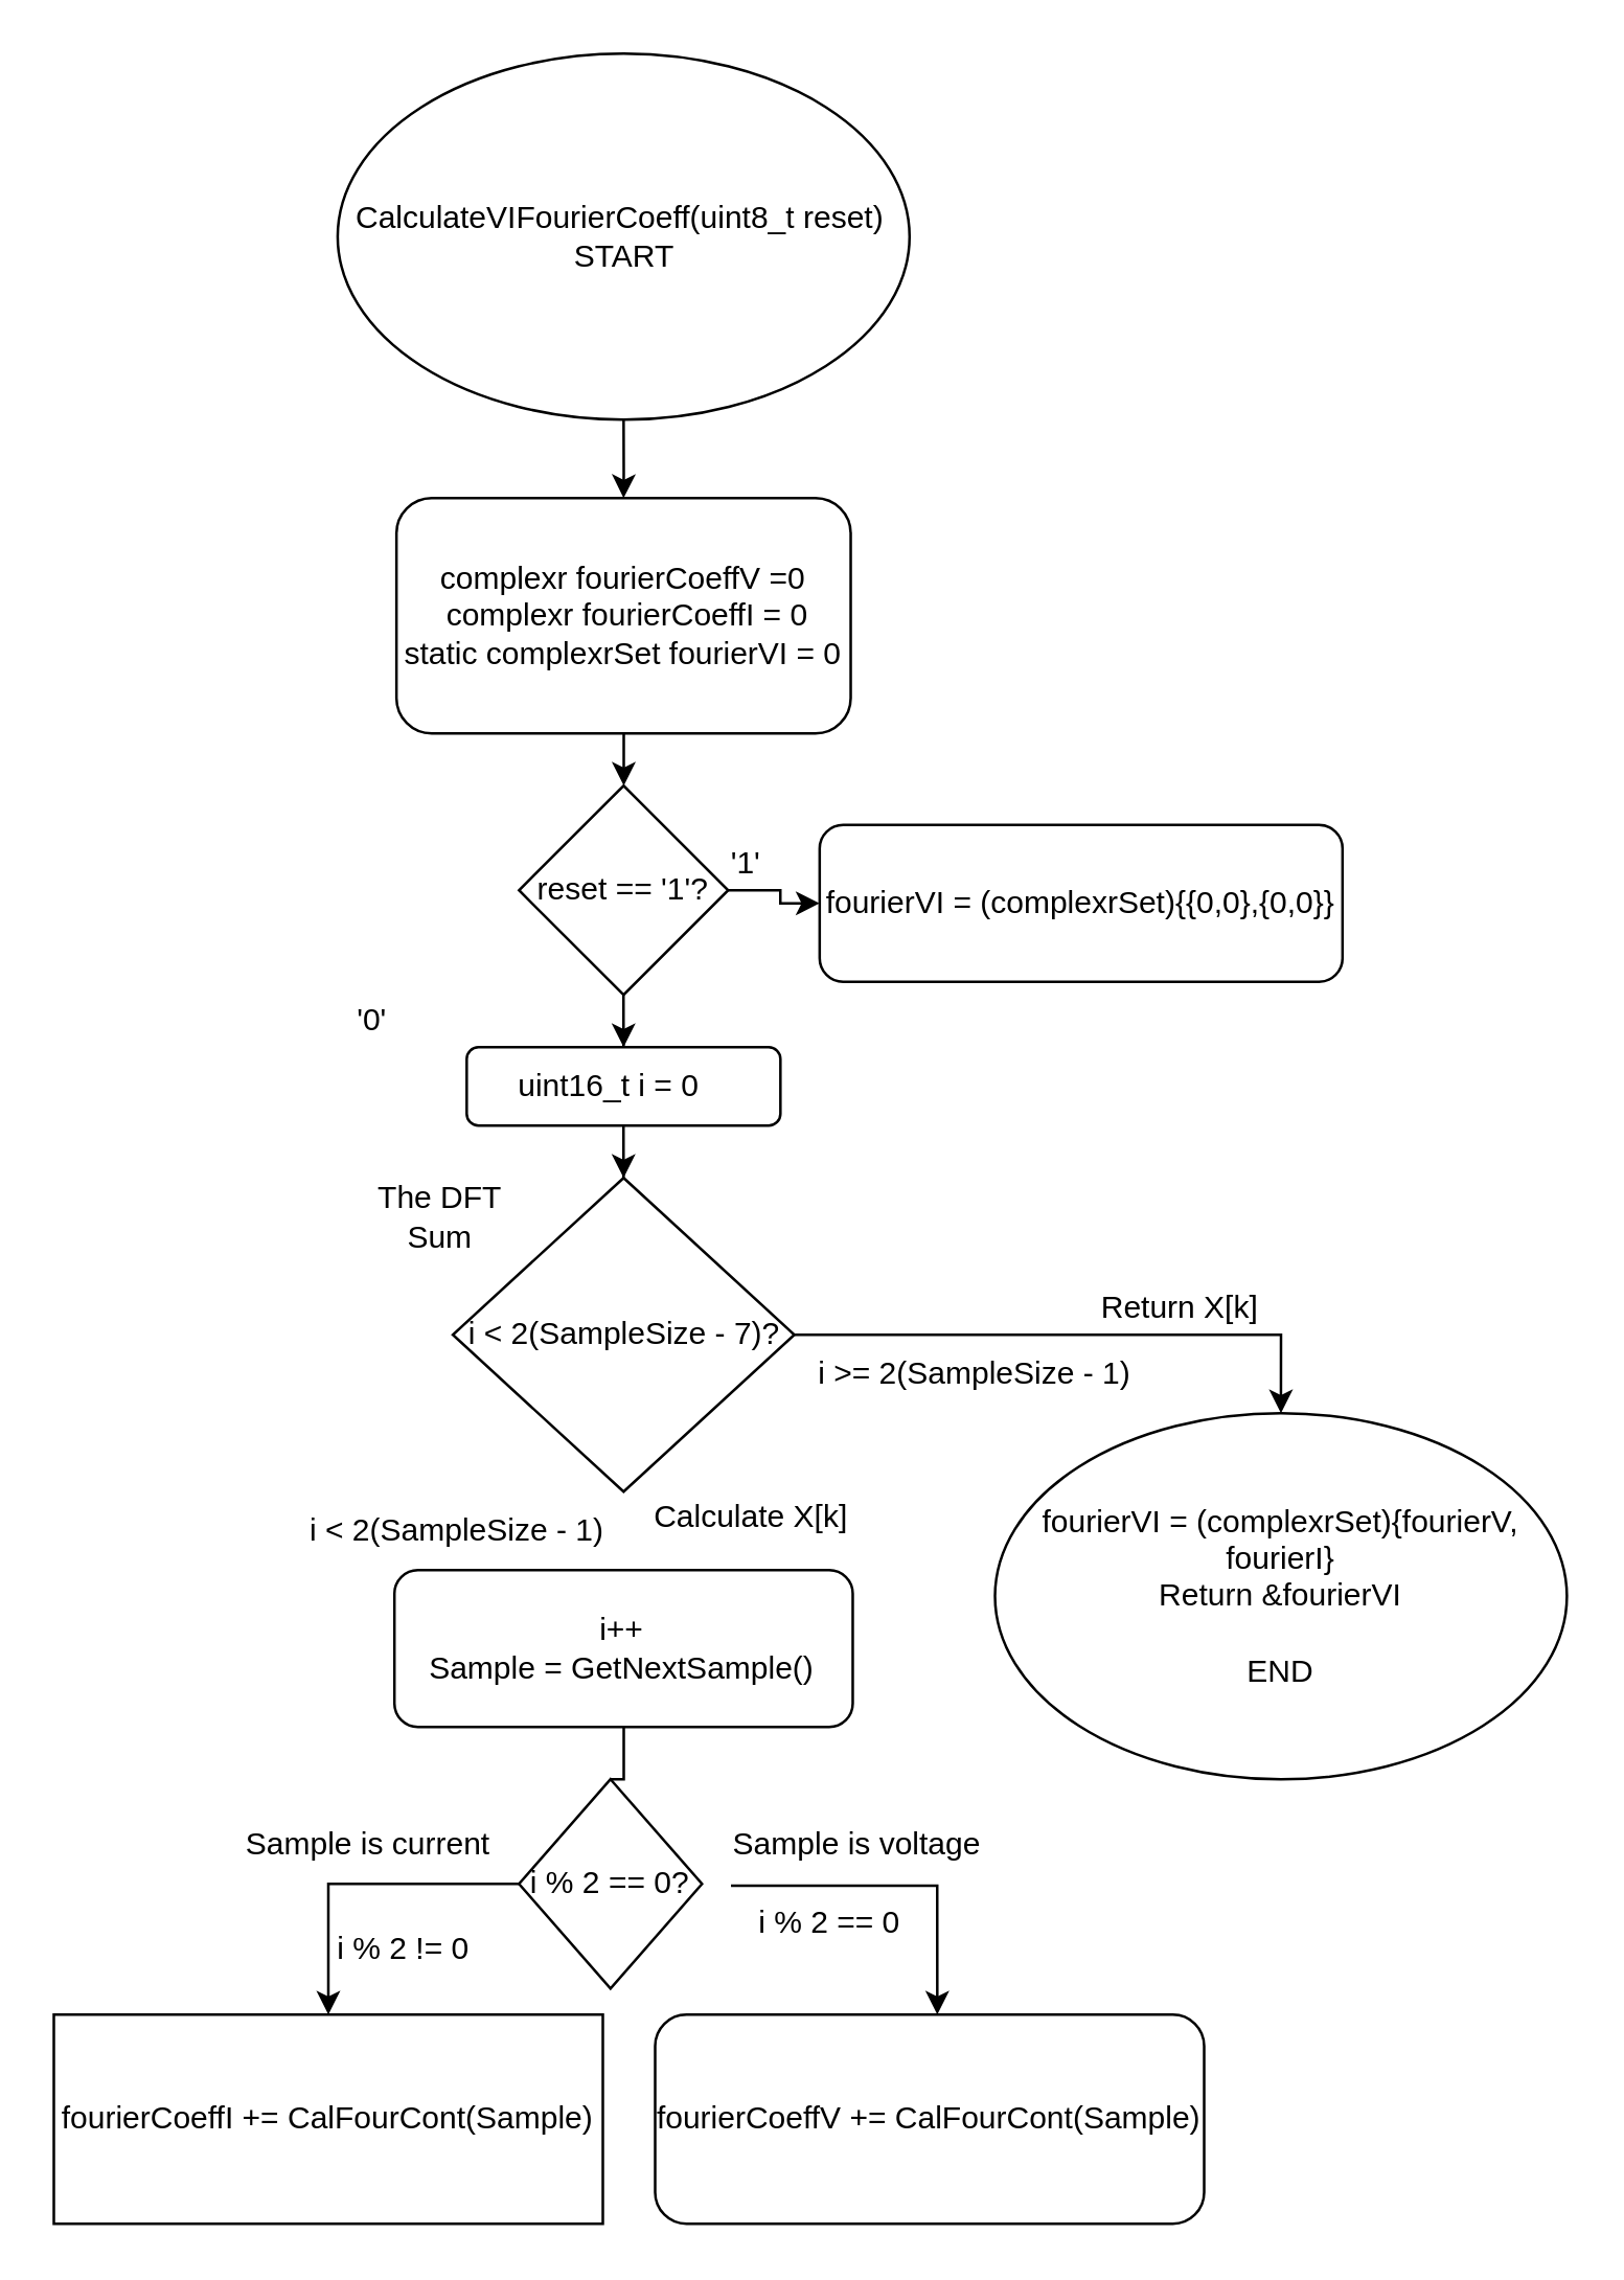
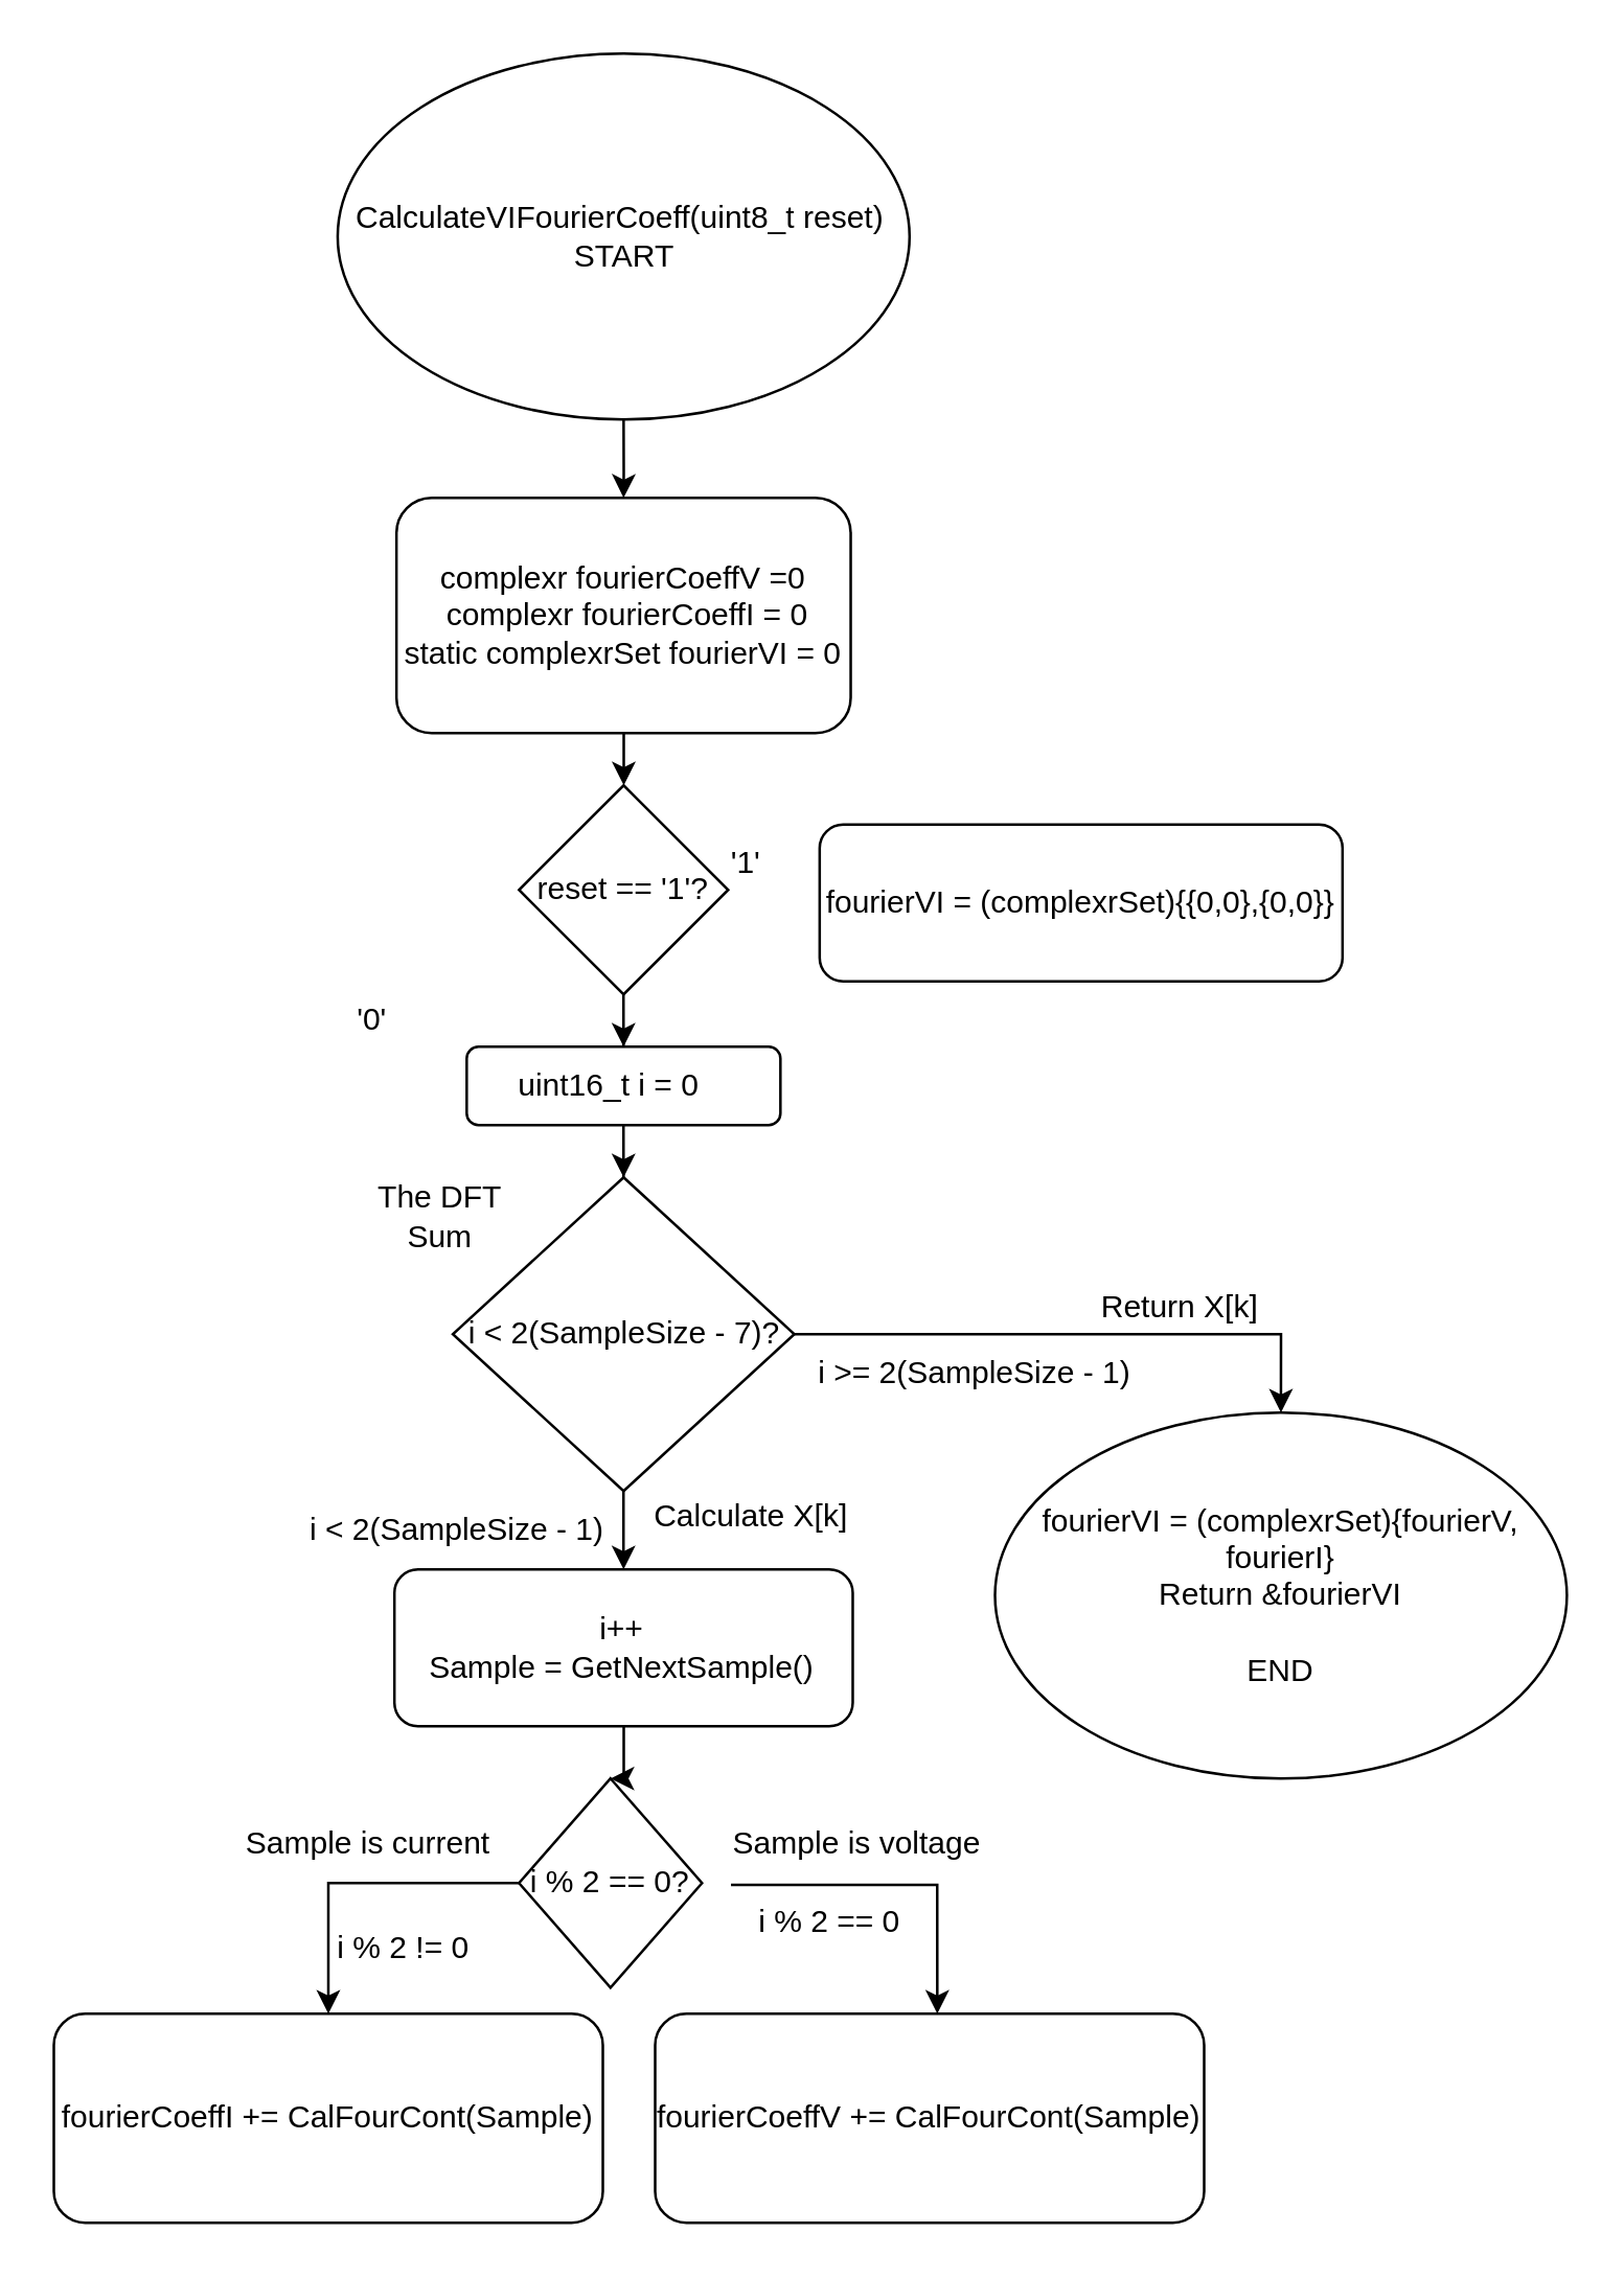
- <mxCell id="6" style="edgeStyle=orthogonalEdgeStyle;rounded=0;orthogonalLoop=1;jettySize=auto;html=1;entryX=0;entryY=0.5;entryDx=0;entryDy=0;" edge="1" parent="1" source="8" target="9"><mxGeometry relative="1" as="geometry"><mxPoint x="327.31" y="340" as="targetPoint" /></mxGeometry></mxCell>
+ <mxCell id="14" style="edgeStyle=orthogonalEdgeStyle;rounded=0;orthogonalLoop=1;jettySize=auto;html=1;entryX=0.5;entryY=0;entryDx=0;entryDy=0;" edge="1" parent="1" source="16" target="18"><mxGeometry relative="1" as="geometry" /></mxCell>
- <mxCell id="17" style="edgeStyle=orthogonalEdgeStyle;rounded=0;orthogonalLoop=1;jettySize=auto;html=1;entryX=0.5;entryY=0;entryDx=0;entryDy=0;endArrow=none;" edge="1" parent="1" source="18" target="22"><mxGeometry relative="1" as="geometry" /></mxCell>
+ <mxCell id="17" style="edgeStyle=orthogonalEdgeStyle;rounded=0;orthogonalLoop=1;jettySize=auto;html=1;entryX=0.5;entryY=0;entryDx=0;entryDy=0;" edge="1" parent="1" source="18" target="22"><mxGeometry relative="1" as="geometry" /></mxCell>
- <mxCell id="24" value="fourierCoeffI +=&amp;nbsp;CalFourCont(Sample)" style="whiteSpace=wrap;html=1;rounded=0;" vertex="1" parent="1"><mxGeometry x="20" y="770" width="210" height="80" as="geometry" /></mxCell>
+ <mxCell id="24" value="fourierCoeffI +=&amp;nbsp;CalFourCont(Sample)" style="rounded=1;whiteSpace=wrap;html=1;" vertex="1" parent="1"><mxGeometry x="20" y="770" width="210" height="80" as="geometry" /></mxCell>
